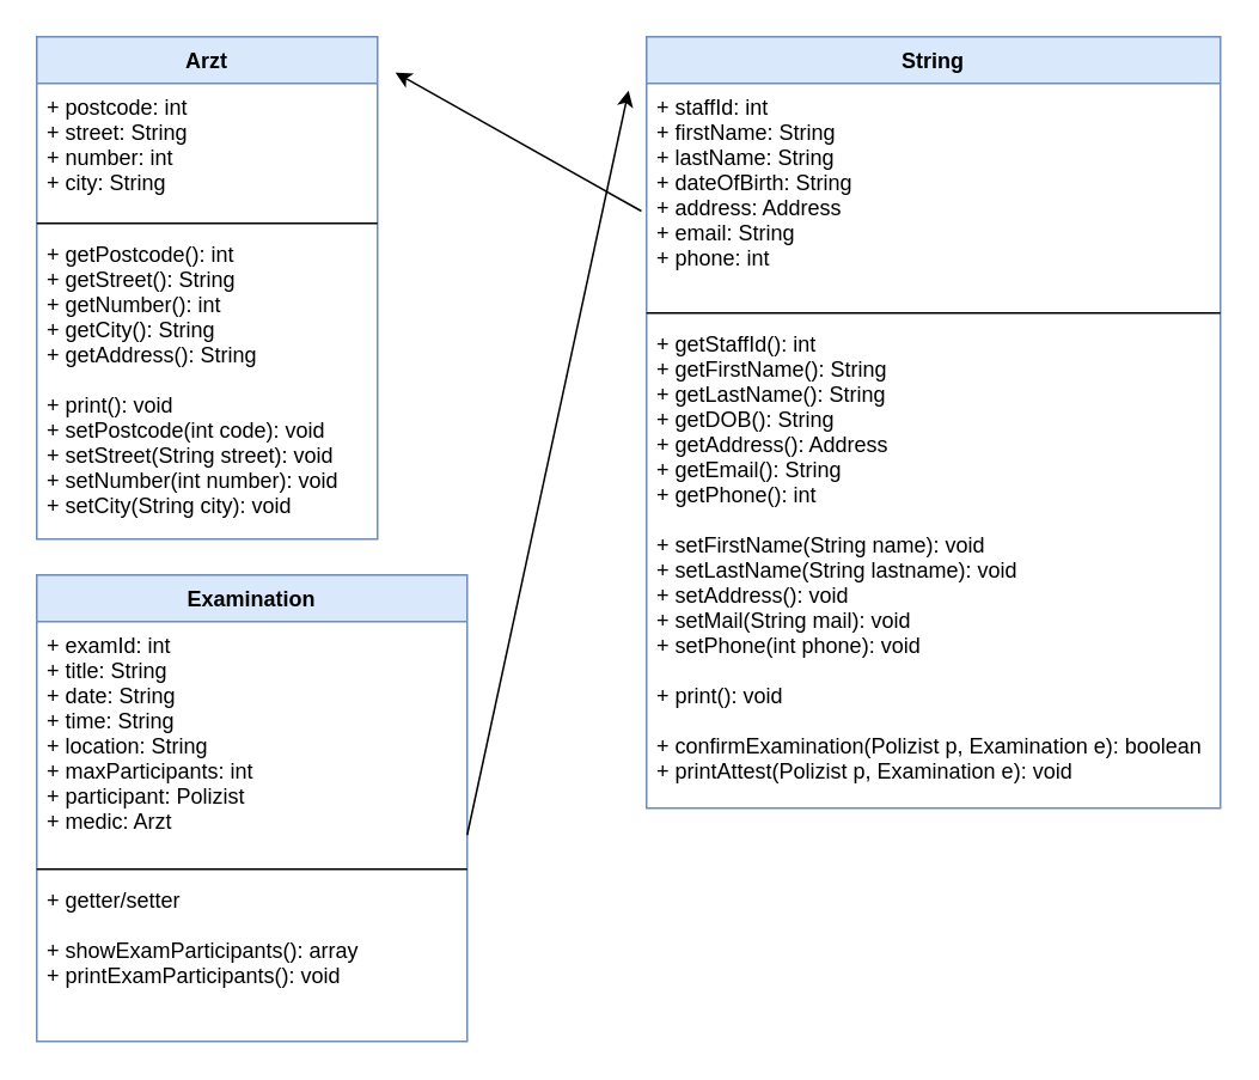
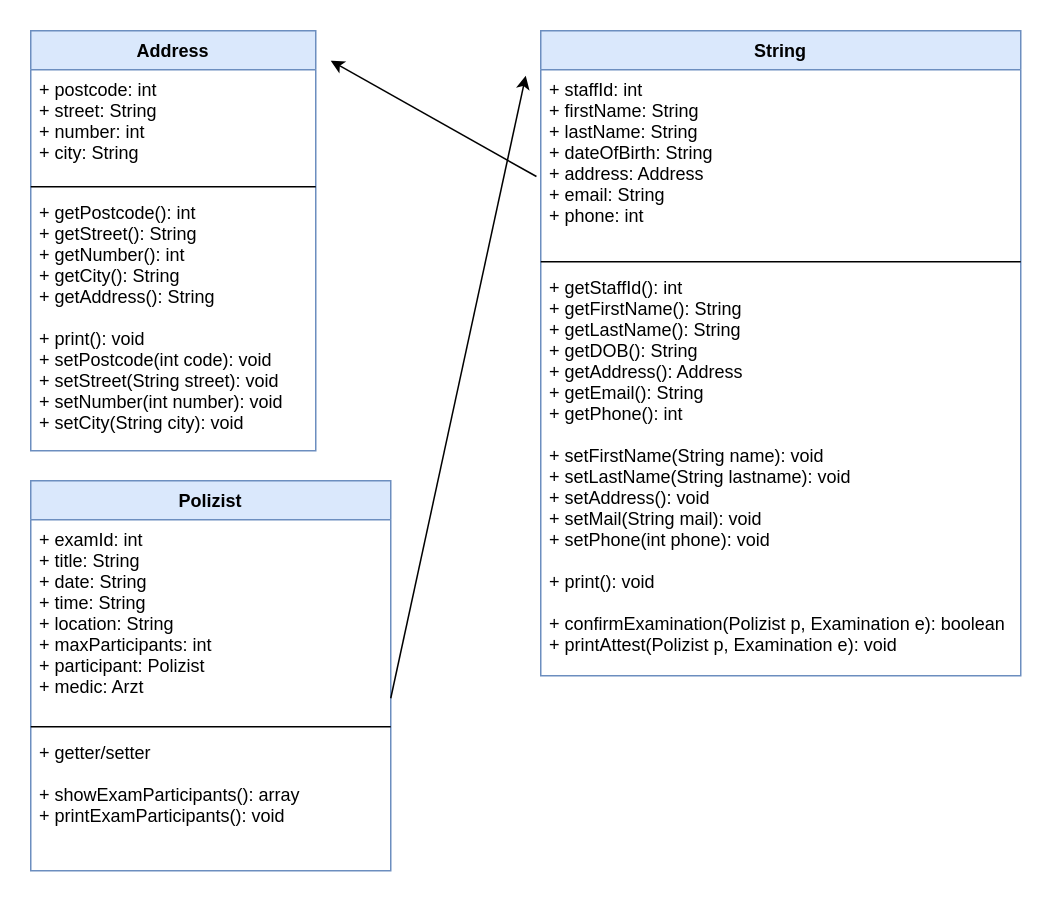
- <mxCell id="2" value="Arzt" style="swimlane;fontStyle=1;align=center;verticalAlign=top;childLayout=stackLayout;horizontal=1;startSize=26;horizontalStack=0;resizeParent=1;resizeParentMax=0;resizeLast=0;collapsible=1;marginBottom=0;fillColor=#dae8fc;strokeColor=#6c8ebf;" vertex="1" parent="1"><mxGeometry x="20" y="20" width="190" height="280" as="geometry" /></mxCell>
+ <mxCell id="2" value="Address" style="swimlane;fontStyle=1;align=center;verticalAlign=top;childLayout=stackLayout;horizontal=1;startSize=26;horizontalStack=0;resizeParent=1;resizeParentMax=0;resizeLast=0;collapsible=1;marginBottom=0;fillColor=#dae8fc;strokeColor=#6c8ebf;" vertex="1" parent="1"><mxGeometry x="20" y="20" width="190" height="280" as="geometry" /></mxCell>
- <mxCell id="6" value="Examination" style="swimlane;fontStyle=1;align=center;verticalAlign=top;childLayout=stackLayout;horizontal=1;startSize=26;horizontalStack=0;resizeParent=1;resizeParentMax=0;resizeLast=0;collapsible=1;marginBottom=0;fillColor=#dae8fc;strokeColor=#6c8ebf;" vertex="1" parent="1"><mxGeometry x="20" y="320" width="240" height="260" as="geometry" /></mxCell>
+ <mxCell id="6" value="Polizist" style="swimlane;fontStyle=1;align=center;verticalAlign=top;childLayout=stackLayout;horizontal=1;startSize=26;horizontalStack=0;resizeParent=1;resizeParentMax=0;resizeLast=0;collapsible=1;marginBottom=0;fillColor=#dae8fc;strokeColor=#6c8ebf;" vertex="1" parent="1"><mxGeometry x="20" y="320" width="240" height="260" as="geometry" /></mxCell>
